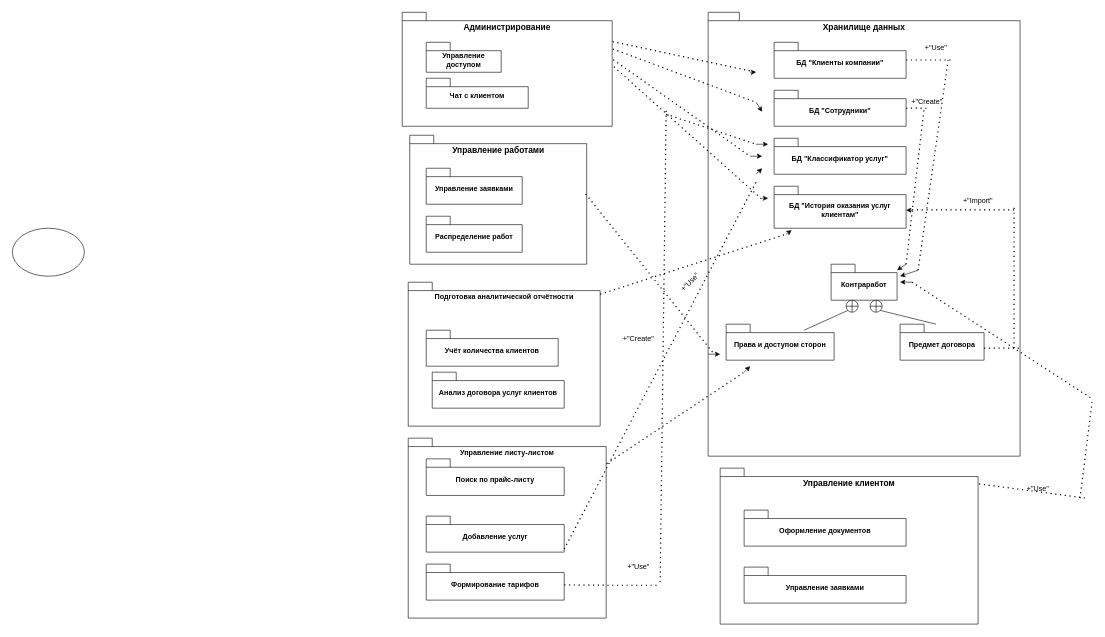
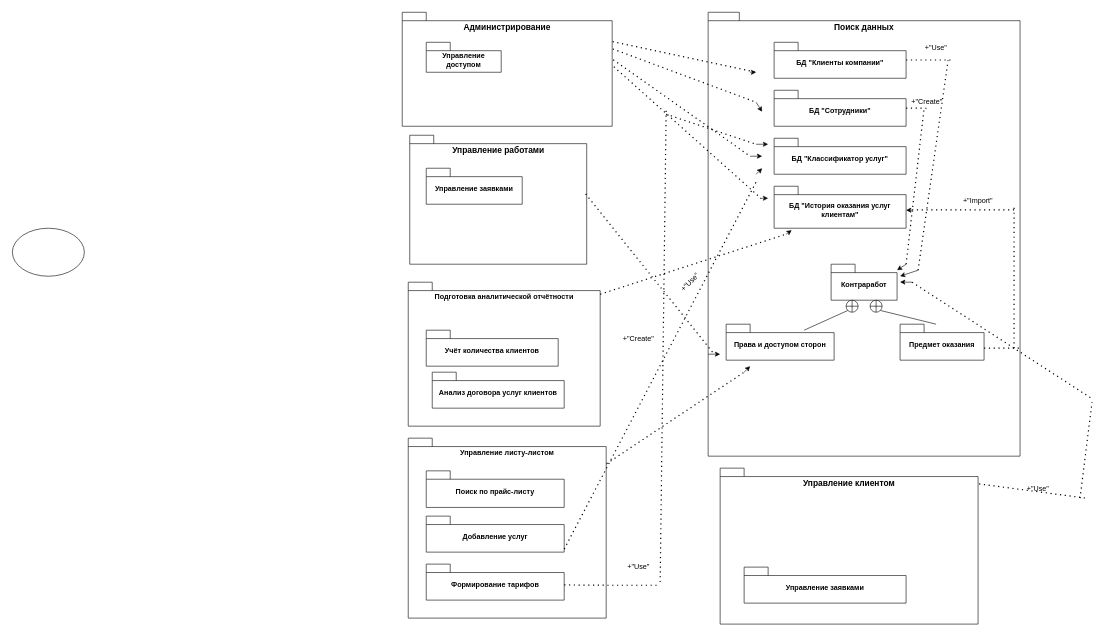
- <mxCell id="3" value="Хранилище данных" style="shape=folder;fontStyle=1;spacingTop=10;tabWidth=40;tabHeight=14;tabPosition=left;html=1;whiteSpace=wrap;fontSize=14;verticalAlign=top;" parent="1" vertex="1"><mxGeometry x="1180" y="20" width="520" height="740" as="geometry" /></mxCell>
+ <mxCell id="3" value="Поиск данных" style="shape=folder;fontStyle=1;spacingTop=10;tabWidth=40;tabHeight=14;tabPosition=left;html=1;whiteSpace=wrap;fontSize=14;verticalAlign=top;" parent="1" vertex="1"><mxGeometry x="1180" y="20" width="520" height="740" as="geometry" /></mxCell>
- <mxCell id="5" value="Чат с клиентом" style="shape=folder;fontStyle=1;spacingTop=10;tabWidth=40;tabHeight=14;tabPosition=left;html=1;whiteSpace=wrap;" parent="1" vertex="1"><mxGeometry x="710" y="130" width="170" height="50" as="geometry" /></mxCell>
- <mxCell id="13" value="Распределение работ" style="shape=folder;fontStyle=1;spacingTop=10;tabWidth=40;tabHeight=14;tabPosition=left;html=1;whiteSpace=wrap;" parent="1" vertex="1"><mxGeometry x="710" y="360" width="160" height="60" as="geometry" /></mxCell>
- <mxCell id="19" value="Предмет договора" style="shape=folder;fontStyle=1;spacingTop=10;tabWidth=40;tabHeight=14;tabPosition=left;html=1;whiteSpace=wrap;" parent="1" vertex="1"><mxGeometry x="1500" y="540" width="140" height="60" as="geometry" /></mxCell>
+ <mxCell id="19" value="Предмет оказания" style="shape=folder;fontStyle=1;spacingTop=10;tabWidth=40;tabHeight=14;tabPosition=left;html=1;whiteSpace=wrap;" parent="1" vertex="1"><mxGeometry x="1500" y="540" width="140" height="60" as="geometry" /></mxCell>
- <mxCell id="67" value="Поиск по прайс-листу" style="shape=folder;fontStyle=1;spacingTop=10;tabWidth=40;tabHeight=14;tabPosition=left;html=1;whiteSpace=wrap;" parent="1" vertex="1"><mxGeometry x="710" y="764.5" width="230" height="61" as="geometry" /></mxCell>
+ <mxCell id="67" value="Поиск по прайс-листу" style="shape=folder;fontStyle=1;spacingTop=10;tabWidth=40;tabHeight=14;tabPosition=left;html=1;whiteSpace=wrap;" parent="1" vertex="1"><mxGeometry x="710" y="784.5" width="230" height="61" as="geometry" /></mxCell>
- <mxCell id="26" value="Оформление документов" style="shape=folder;fontStyle=1;spacingTop=10;tabWidth=40;tabHeight=14;tabPosition=left;html=1;whiteSpace=wrap;" parent="1" vertex="1"><mxGeometry x="1240" y="850" width="270" height="60" as="geometry" /></mxCell>
